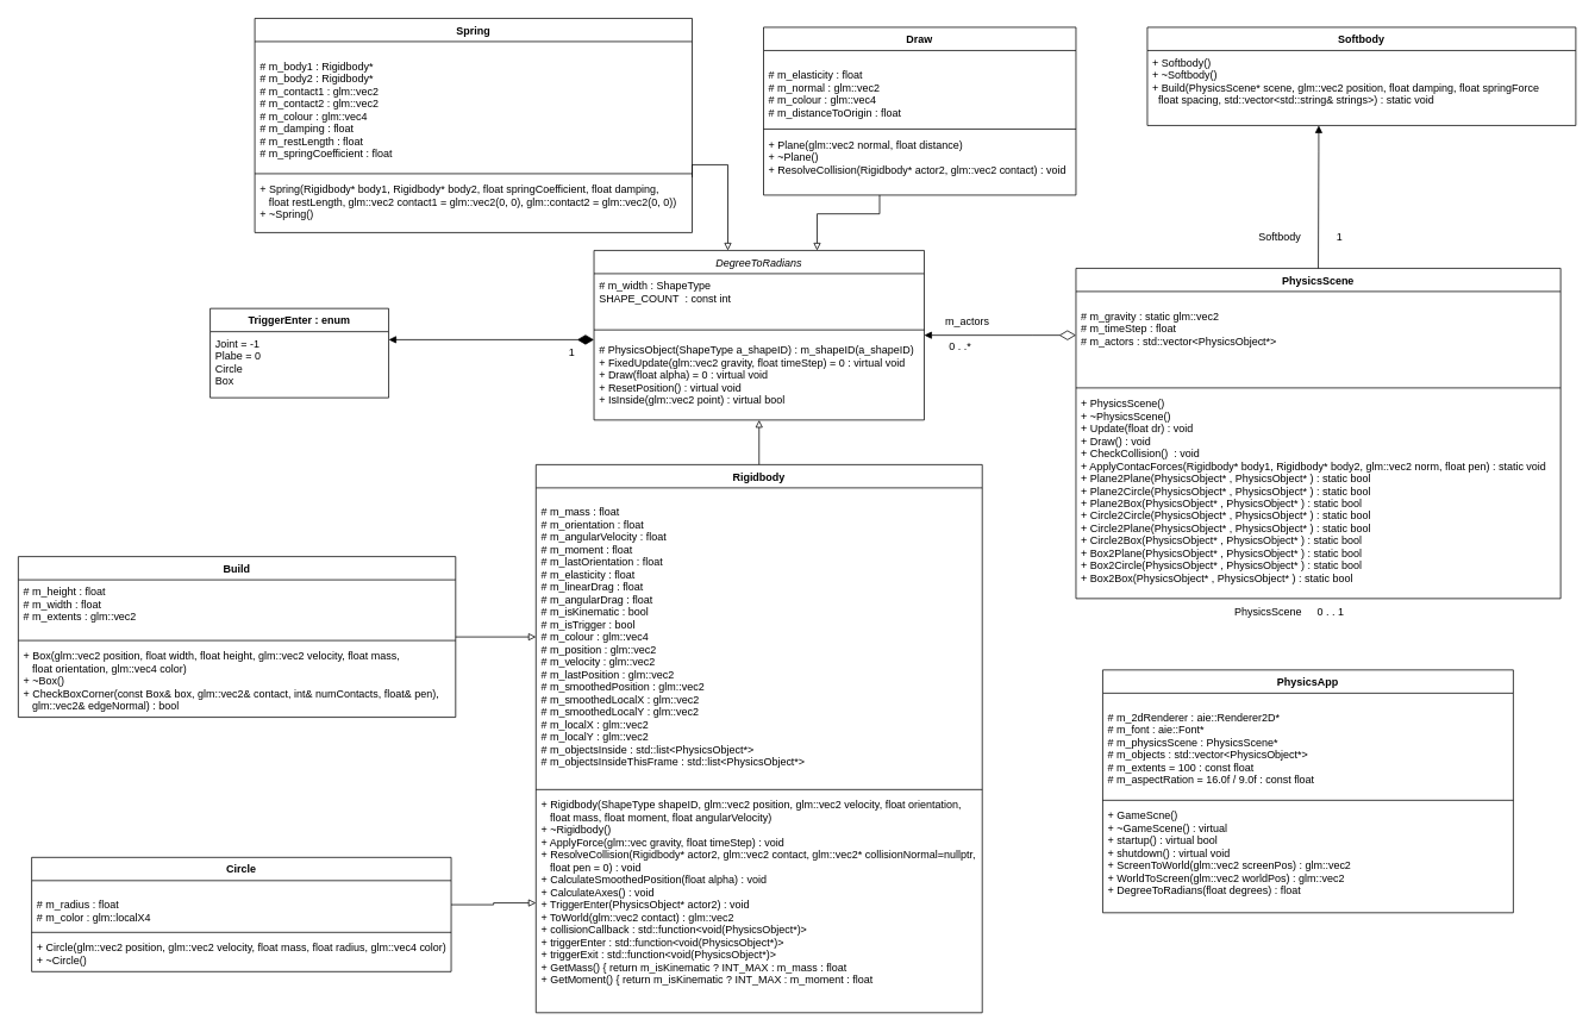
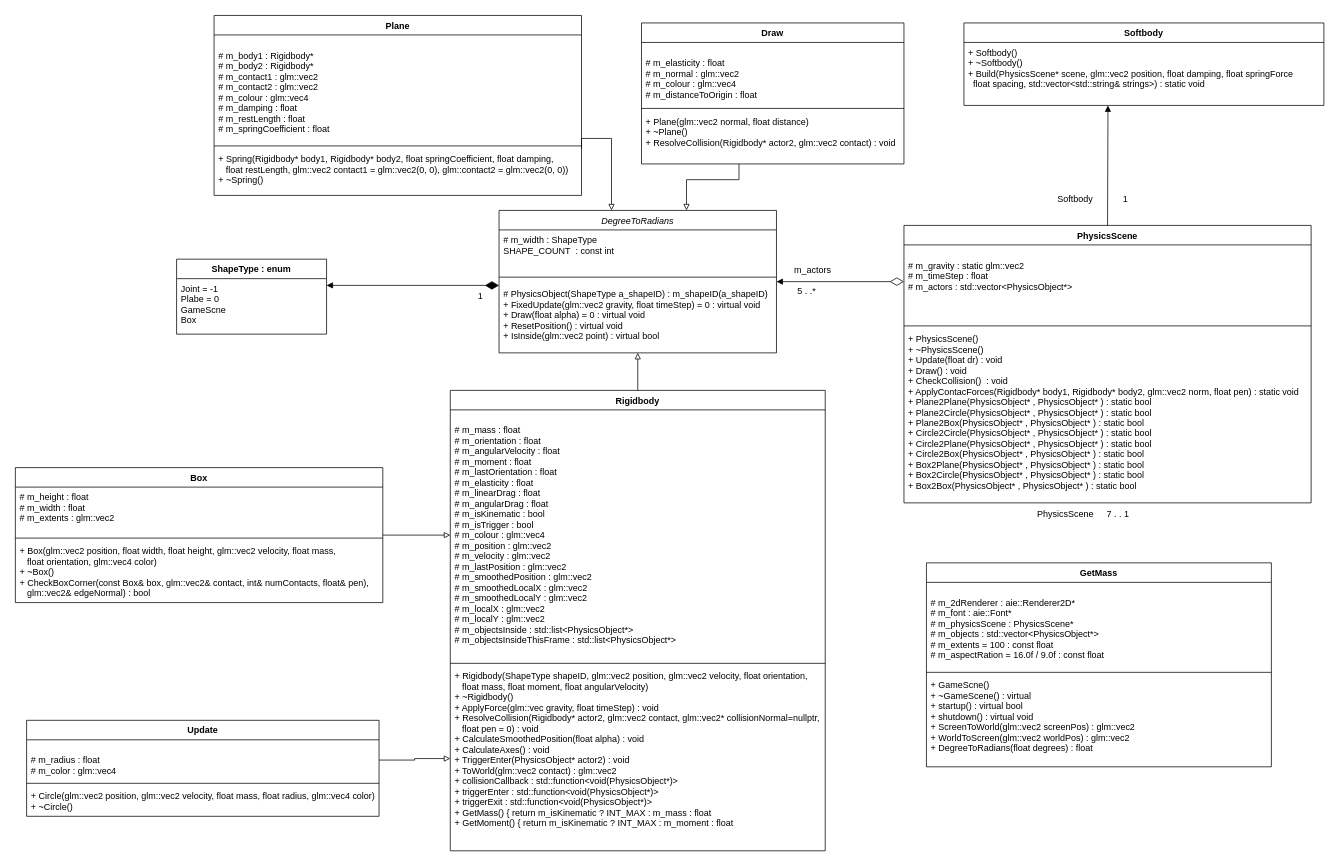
- <mxCell id="26" value="Spring" style="swimlane;fontStyle=1;align=center;verticalAlign=top;childLayout=stackLayout;horizontal=1;startSize=26;horizontalStack=0;resizeParent=1;resizeParentMax=0;resizeLast=0;collapsible=1;marginBottom=0;" vertex="1" parent="1"><mxGeometry x="285" y="20" width="490" height="240" as="geometry" /></mxCell>
+ <mxCell id="26" value="Plane" style="swimlane;fontStyle=1;align=center;verticalAlign=top;childLayout=stackLayout;horizontal=1;startSize=26;horizontalStack=0;resizeParent=1;resizeParentMax=0;resizeLast=0;collapsible=1;marginBottom=0;" vertex="1" parent="1"><mxGeometry x="285" y="20" width="490" height="240" as="geometry" /></mxCell>
- <mxCell id="6" value="TriggerEnter : enum" style="swimlane;fontStyle=1;align=center;verticalAlign=top;childLayout=stackLayout;horizontal=1;startSize=26;horizontalStack=0;resizeParent=1;resizeParentMax=0;resizeLast=0;collapsible=1;marginBottom=0;" vertex="1" parent="1"><mxGeometry x="235" y="345" width="200" height="100" as="geometry" /></mxCell>
+ <mxCell id="6" value="ShapeType : enum" style="swimlane;fontStyle=1;align=center;verticalAlign=top;childLayout=stackLayout;horizontal=1;startSize=26;horizontalStack=0;resizeParent=1;resizeParentMax=0;resizeLast=0;collapsible=1;marginBottom=0;" vertex="1" parent="1"><mxGeometry x="235" y="345" width="200" height="100" as="geometry" /></mxCell>
- <mxCell id="7" value="Joint = -1&#10;Plabe = 0&#10;Circle&#10;Box" style="text;strokeColor=none;fillColor=none;align=left;verticalAlign=top;spacingLeft=4;spacingRight=4;overflow=hidden;rotatable=0;points=[[0,0.5],[1,0.5]];portConstraint=eastwest;" vertex="1" parent="6"><mxGeometry y="26" width="200" height="74" as="geometry" /></mxCell>
+ <mxCell id="7" value="Joint = -1&#10;Plabe = 0&#10;GameScne&#10;Box" style="text;strokeColor=none;fillColor=none;align=left;verticalAlign=top;spacingLeft=4;spacingRight=4;overflow=hidden;rotatable=0;points=[[0,0.5],[1,0.5]];portConstraint=eastwest;" vertex="1" parent="6"><mxGeometry y="26" width="200" height="74" as="geometry" /></mxCell>
- <mxCell id="50" value="0 . .*" style="text;html=1;align=center;verticalAlign=middle;resizable=0;points=[];autosize=1;strokeColor=none;fillColor=none;" vertex="1" parent="1"><mxGeometry x="1050" y="373" width="50" height="30" as="geometry" /></mxCell>
+ <mxCell id="50" value="5 . .*" style="text;html=1;align=center;verticalAlign=middle;resizable=0;points=[];autosize=1;strokeColor=none;fillColor=none;" vertex="1" parent="1"><mxGeometry x="1050" y="373" width="50" height="30" as="geometry" /></mxCell>
- <mxCell id="22" value="Build" style="swimlane;fontStyle=1;align=center;verticalAlign=top;childLayout=stackLayout;horizontal=1;startSize=26;horizontalStack=0;resizeParent=1;resizeParentMax=0;resizeLast=0;collapsible=1;marginBottom=0;" vertex="1" parent="1"><mxGeometry x="20" y="623" width="490" height="180" as="geometry" /></mxCell>
+ <mxCell id="22" value="Box" style="swimlane;fontStyle=1;align=center;verticalAlign=top;childLayout=stackLayout;horizontal=1;startSize=26;horizontalStack=0;resizeParent=1;resizeParentMax=0;resizeLast=0;collapsible=1;marginBottom=0;" vertex="1" parent="1"><mxGeometry x="20" y="623" width="490" height="180" as="geometry" /></mxCell>
- <mxCell id="48" value="0 . . 1" style="text;html=1;align=center;verticalAlign=middle;resizable=0;points=[];autosize=1;strokeColor=none;fillColor=none;" vertex="1" parent="1"><mxGeometry x="1465" y="670" width="50" height="30" as="geometry" /></mxCell>
+ <mxCell id="48" value="7 . . 1" style="text;html=1;align=center;verticalAlign=middle;resizable=0;points=[];autosize=1;strokeColor=none;fillColor=none;" vertex="1" parent="1"><mxGeometry x="1465" y="670" width="50" height="30" as="geometry" /></mxCell>
- <mxCell id="34" value="PhysicsApp" style="swimlane;fontStyle=1;align=center;verticalAlign=top;childLayout=stackLayout;horizontal=1;startSize=26;horizontalStack=0;resizeParent=1;resizeParentMax=0;resizeLast=0;collapsible=1;marginBottom=0;" vertex="1" parent="1"><mxGeometry x="1235" y="750" width="460" height="272" as="geometry" /></mxCell>
+ <mxCell id="34" value="GetMass" style="swimlane;fontStyle=1;align=center;verticalAlign=top;childLayout=stackLayout;horizontal=1;startSize=26;horizontalStack=0;resizeParent=1;resizeParentMax=0;resizeLast=0;collapsible=1;marginBottom=0;" vertex="1" parent="1"><mxGeometry x="1235" y="750" width="460" height="272" as="geometry" /></mxCell>
- <mxCell id="17" value="Circle" style="swimlane;fontStyle=1;align=center;verticalAlign=top;childLayout=stackLayout;horizontal=1;startSize=26;horizontalStack=0;resizeParent=1;resizeParentMax=0;resizeLast=0;collapsible=1;marginBottom=0;" vertex="1" parent="1"><mxGeometry x="35" y="960" width="470" height="128" as="geometry" /></mxCell>
+ <mxCell id="17" value="Update" style="swimlane;fontStyle=1;align=center;verticalAlign=top;childLayout=stackLayout;horizontal=1;startSize=26;horizontalStack=0;resizeParent=1;resizeParentMax=0;resizeLast=0;collapsible=1;marginBottom=0;" vertex="1" parent="1"><mxGeometry x="35" y="960" width="470" height="128" as="geometry" /></mxCell>
- <mxCell id="18" value="&#10;# m_radius : float&#10;# m_color : glm::localX4" style="text;strokeColor=none;fillColor=none;align=left;verticalAlign=top;spacingLeft=4;spacingRight=4;overflow=hidden;rotatable=0;points=[[0,0.5],[1,0.5]];portConstraint=eastwest;" vertex="1" parent="17"><mxGeometry y="26" width="470" height="54" as="geometry" /></mxCell>
+ <mxCell id="18" value="&#10;# m_radius : float&#10;# m_color : glm::vec4" style="text;strokeColor=none;fillColor=none;align=left;verticalAlign=top;spacingLeft=4;spacingRight=4;overflow=hidden;rotatable=0;points=[[0,0.5],[1,0.5]];portConstraint=eastwest;" vertex="1" parent="17"><mxGeometry y="26" width="470" height="54" as="geometry" /></mxCell>
